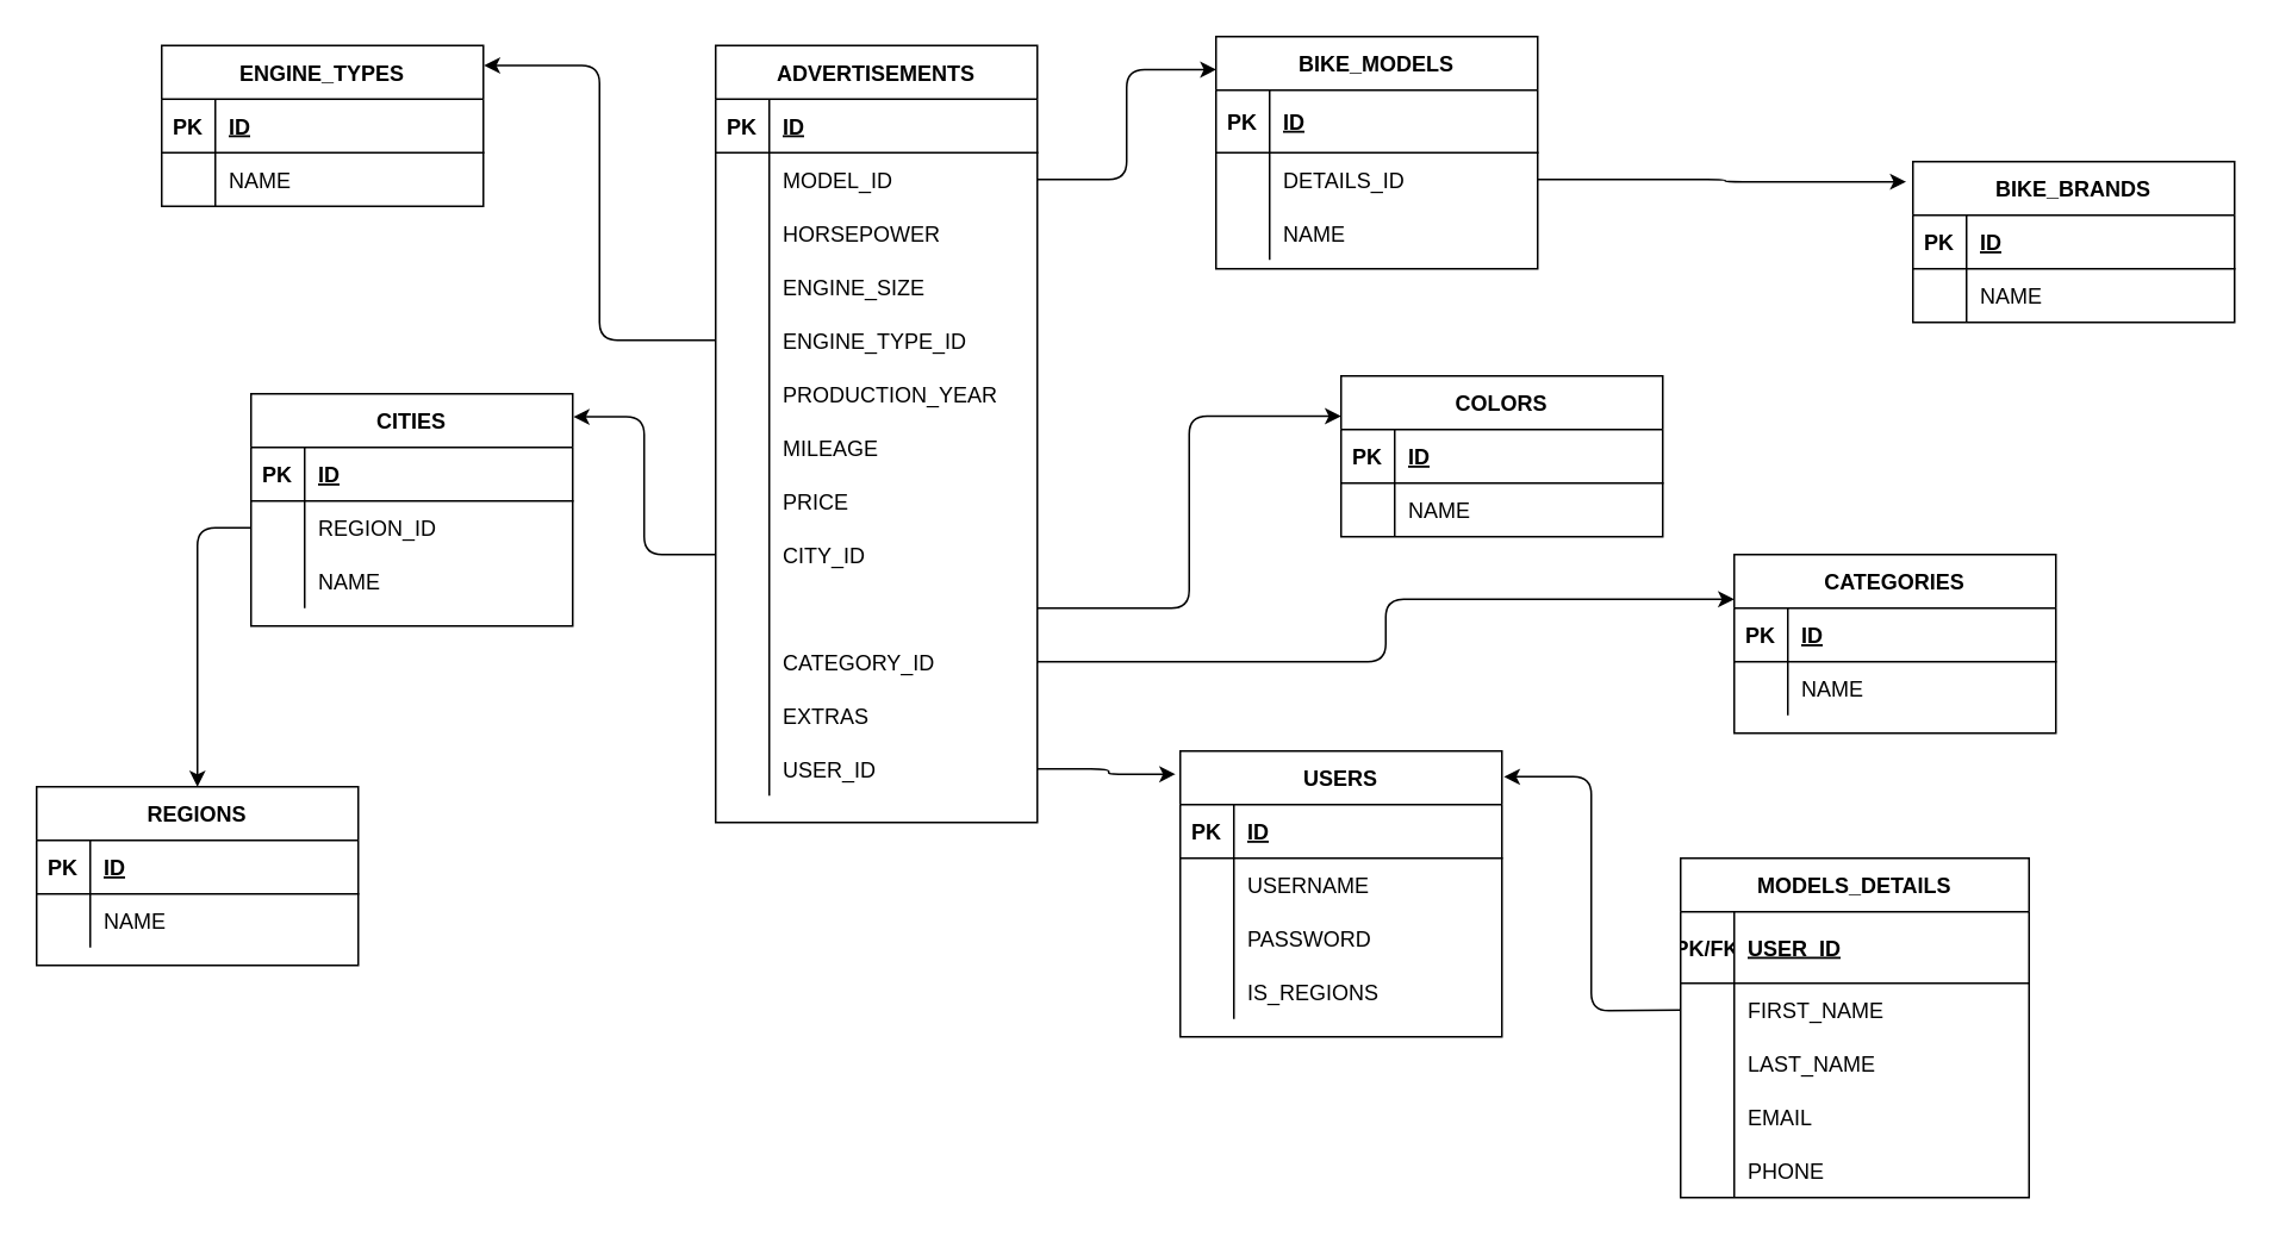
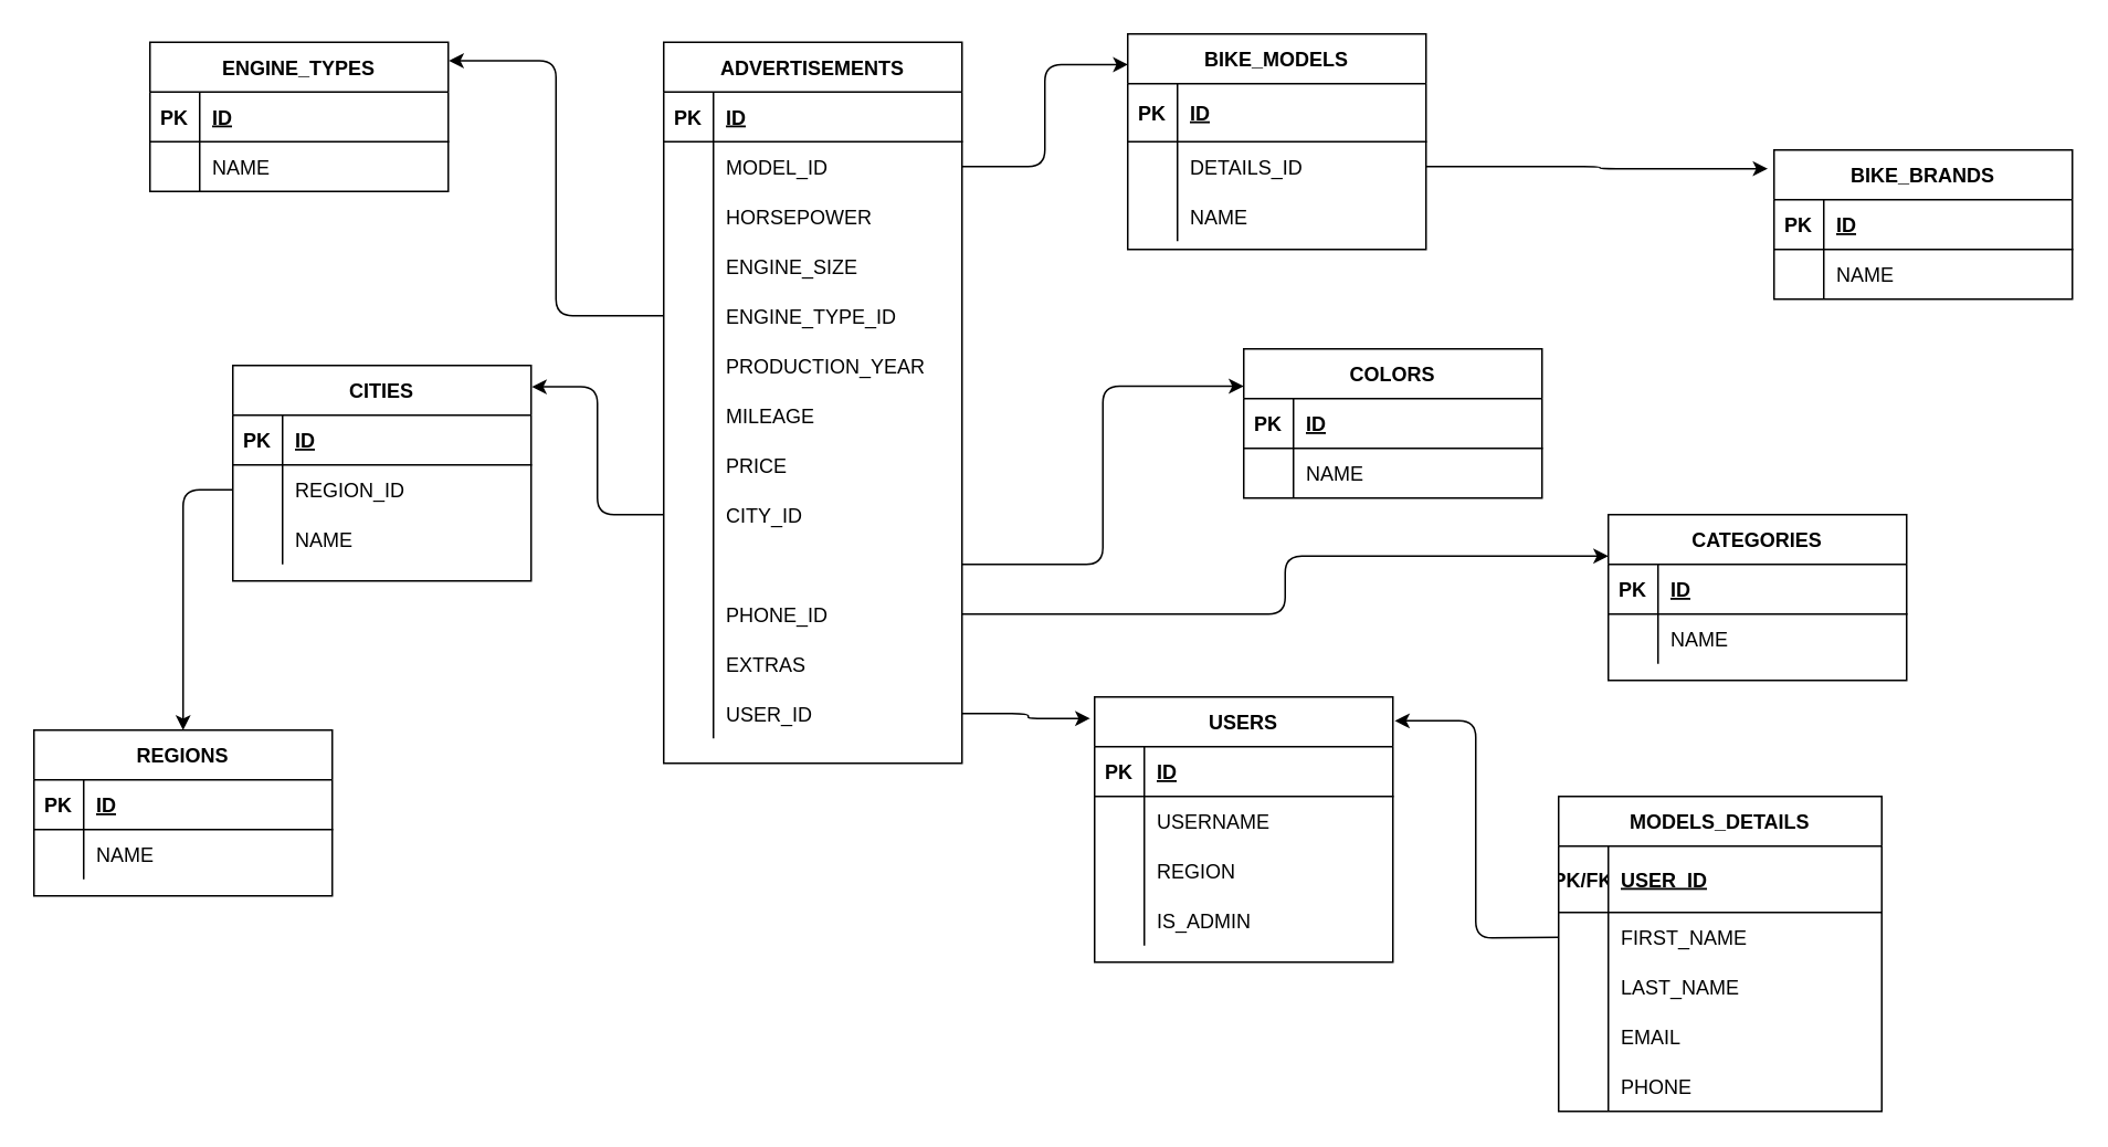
- <mxCell id="50" value="CATEGORY_ID" style="shape=partialRectangle;connectable=0;fillColor=none;top=0;left=0;bottom=0;right=0;align=left;spacingLeft=6;overflow=hidden;" vertex="1" parent="48"><mxGeometry x="30" width="150" height="30" as="geometry" /></mxCell>
+ <mxCell id="50" value="PHONE_ID" style="shape=partialRectangle;connectable=0;fillColor=none;top=0;left=0;bottom=0;right=0;align=left;spacingLeft=6;overflow=hidden;" vertex="1" parent="48"><mxGeometry x="30" width="150" height="30" as="geometry" /></mxCell>
- <mxCell id="128" value="PASSWORD" style="shape=partialRectangle;connectable=0;fillColor=none;top=0;left=0;bottom=0;right=0;align=left;spacingLeft=6;overflow=hidden;" vertex="1" parent="126"><mxGeometry x="30" width="150" height="30" as="geometry" /></mxCell>
+ <mxCell id="128" value="REGION" style="shape=partialRectangle;connectable=0;fillColor=none;top=0;left=0;bottom=0;right=0;align=left;spacingLeft=6;overflow=hidden;" vertex="1" parent="126"><mxGeometry x="30" width="150" height="30" as="geometry" /></mxCell>
- <mxCell id="131" value="IS_REGIONS" style="shape=partialRectangle;connectable=0;fillColor=none;top=0;left=0;bottom=0;right=0;align=left;spacingLeft=6;overflow=hidden;" vertex="1" parent="129"><mxGeometry x="30" width="150" height="30" as="geometry" /></mxCell>
+ <mxCell id="131" value="IS_ADMIN" style="shape=partialRectangle;connectable=0;fillColor=none;top=0;left=0;bottom=0;right=0;align=left;spacingLeft=6;overflow=hidden;" vertex="1" parent="129"><mxGeometry x="30" width="150" height="30" as="geometry" /></mxCell>
